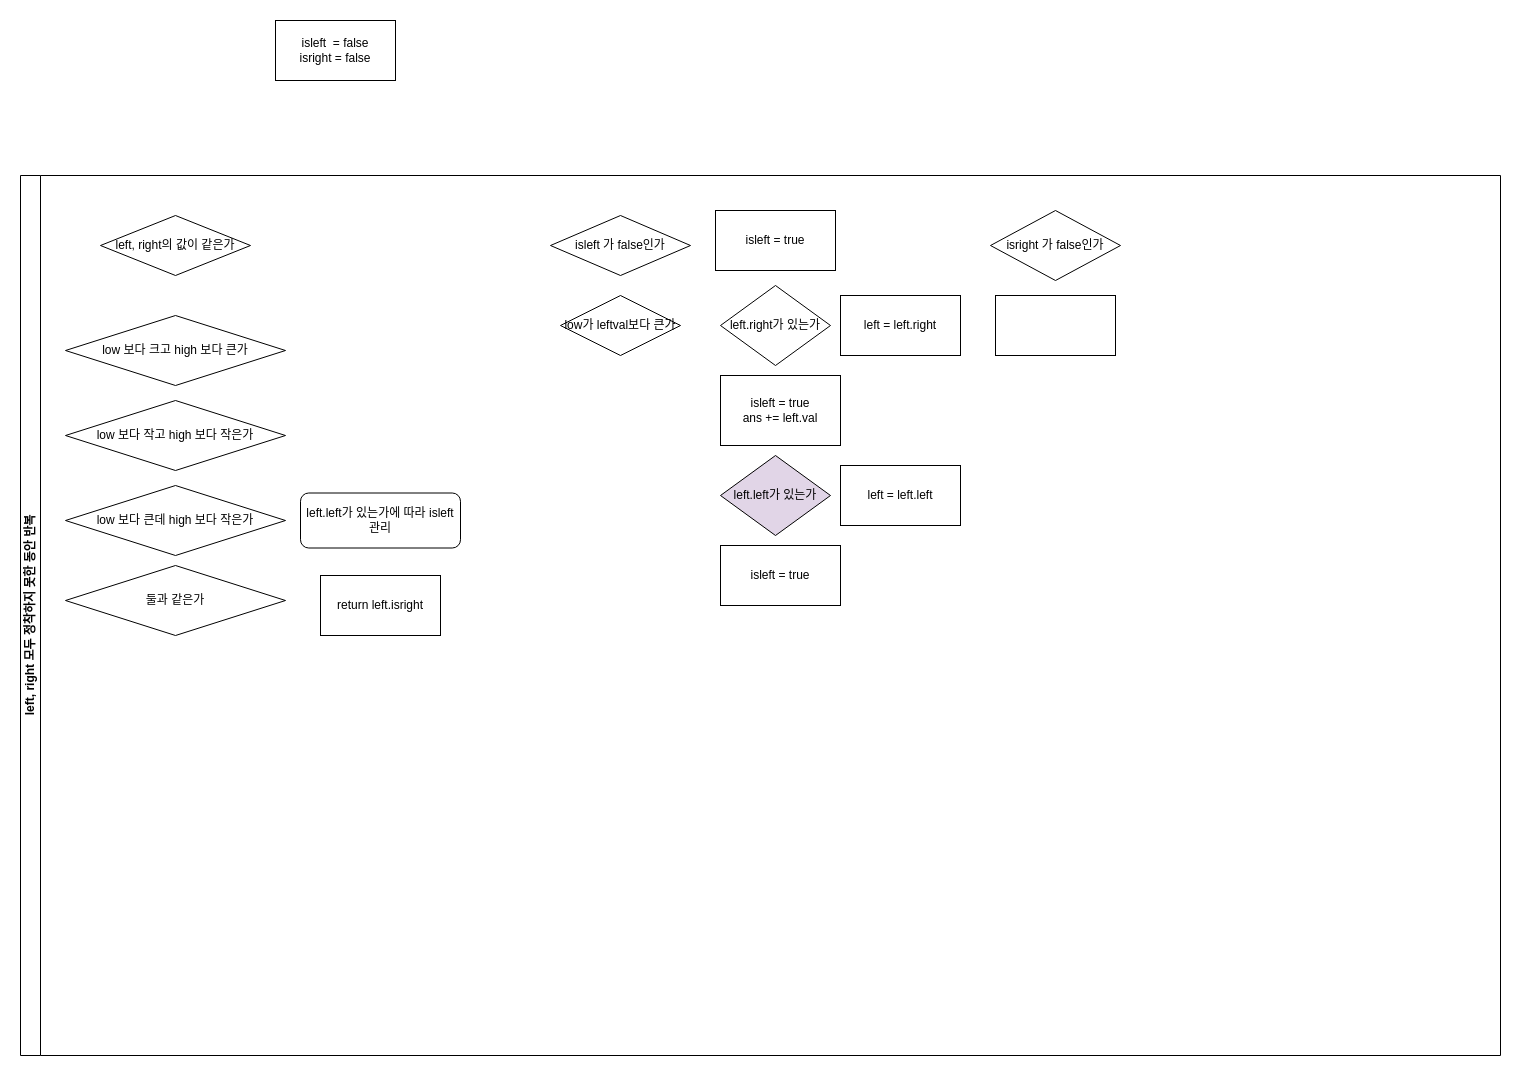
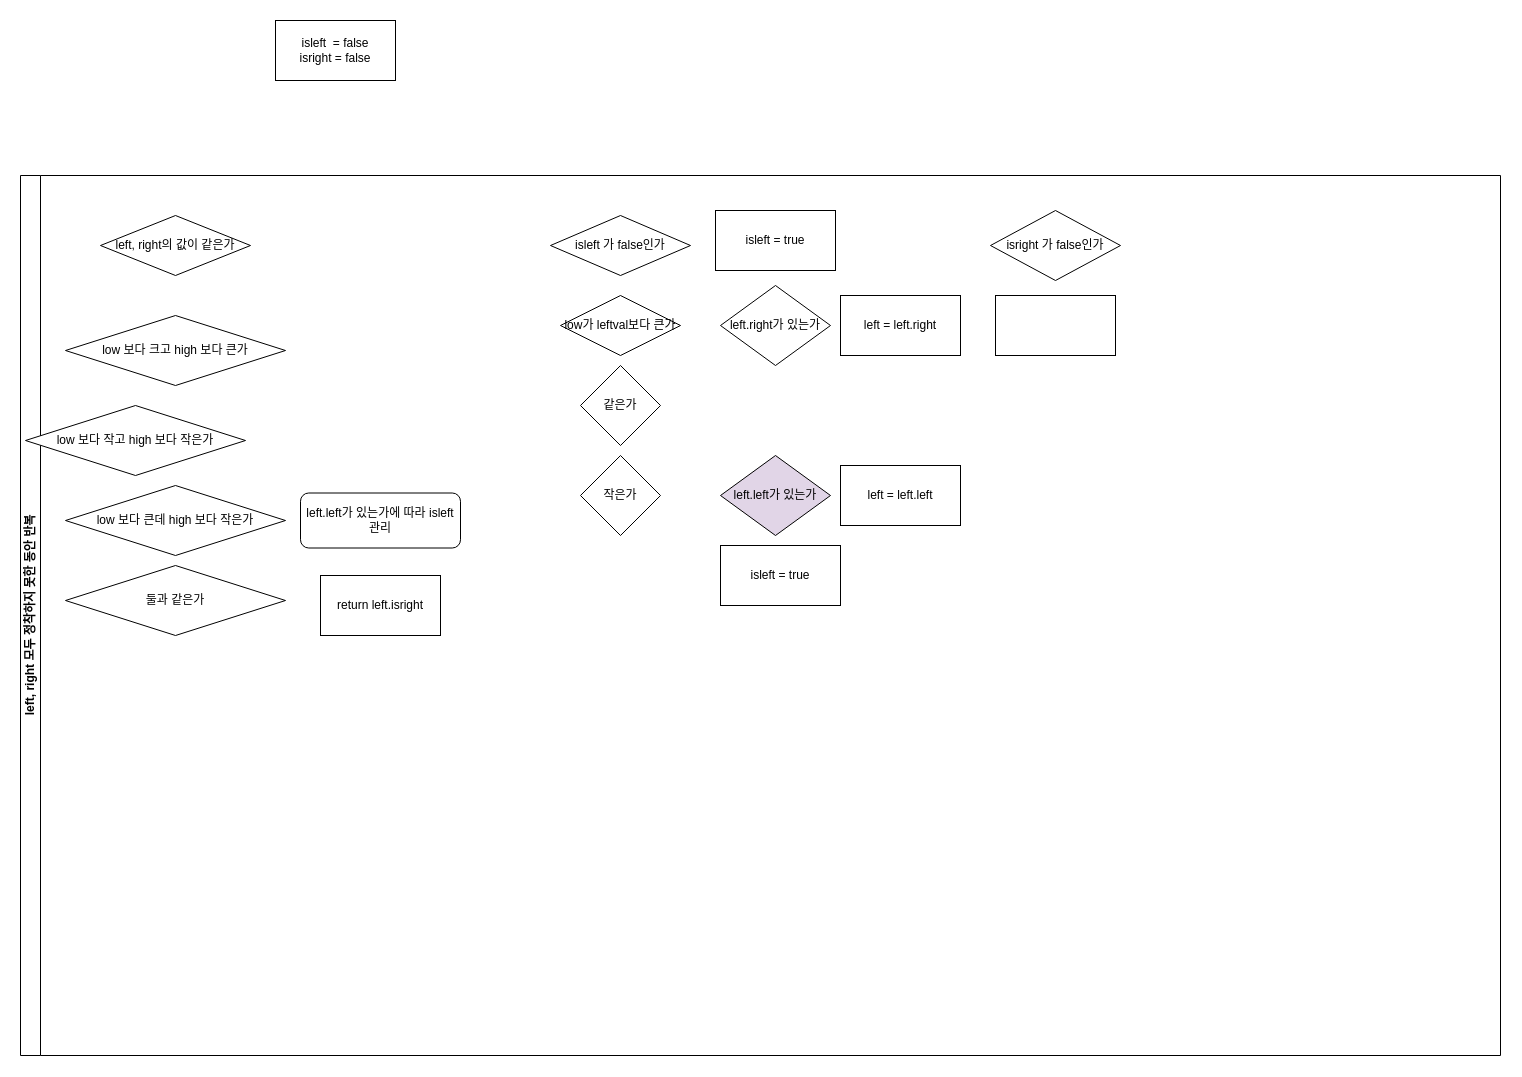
+ <mxCell id="7" value="같은가" style="rhombus;whiteSpace=wrap;html=1;" vertex="1" parent="3"><mxGeometry x="560" y="190" width="80" height="80" as="geometry" /></mxCell>
- <mxCell id="10" value="isleft = true&lt;br&gt;ans += left.val" style="whiteSpace=wrap;html=1;rounded=0;" vertex="1" parent="3"><mxGeometry x="700" y="200" width="120" height="70" as="geometry" /></mxCell>
- <mxCell id="19" value="low 보다 작고 high 보다 작은가" style="rounded=0;whiteSpace=wrap;html=1;shape=rhombus;perimeter=rhombusPerimeter;" vertex="1" parent="3"><mxGeometry x="45" y="225" width="220" height="70" as="geometry" /></mxCell>
+ <mxCell id="19" value="low 보다 작고 high 보다 작은가" style="rounded=0;whiteSpace=wrap;html=1;shape=rhombus;perimeter=rhombusPerimeter;" vertex="1" parent="3"><mxGeometry x="5" y="230" width="220" height="70" as="geometry" /></mxCell>
+ <mxCell id="8" value="작은가" style="rhombus;whiteSpace=wrap;html=1;" vertex="1" parent="3"><mxGeometry x="560" y="280" width="80" height="80" as="geometry" /></mxCell>
